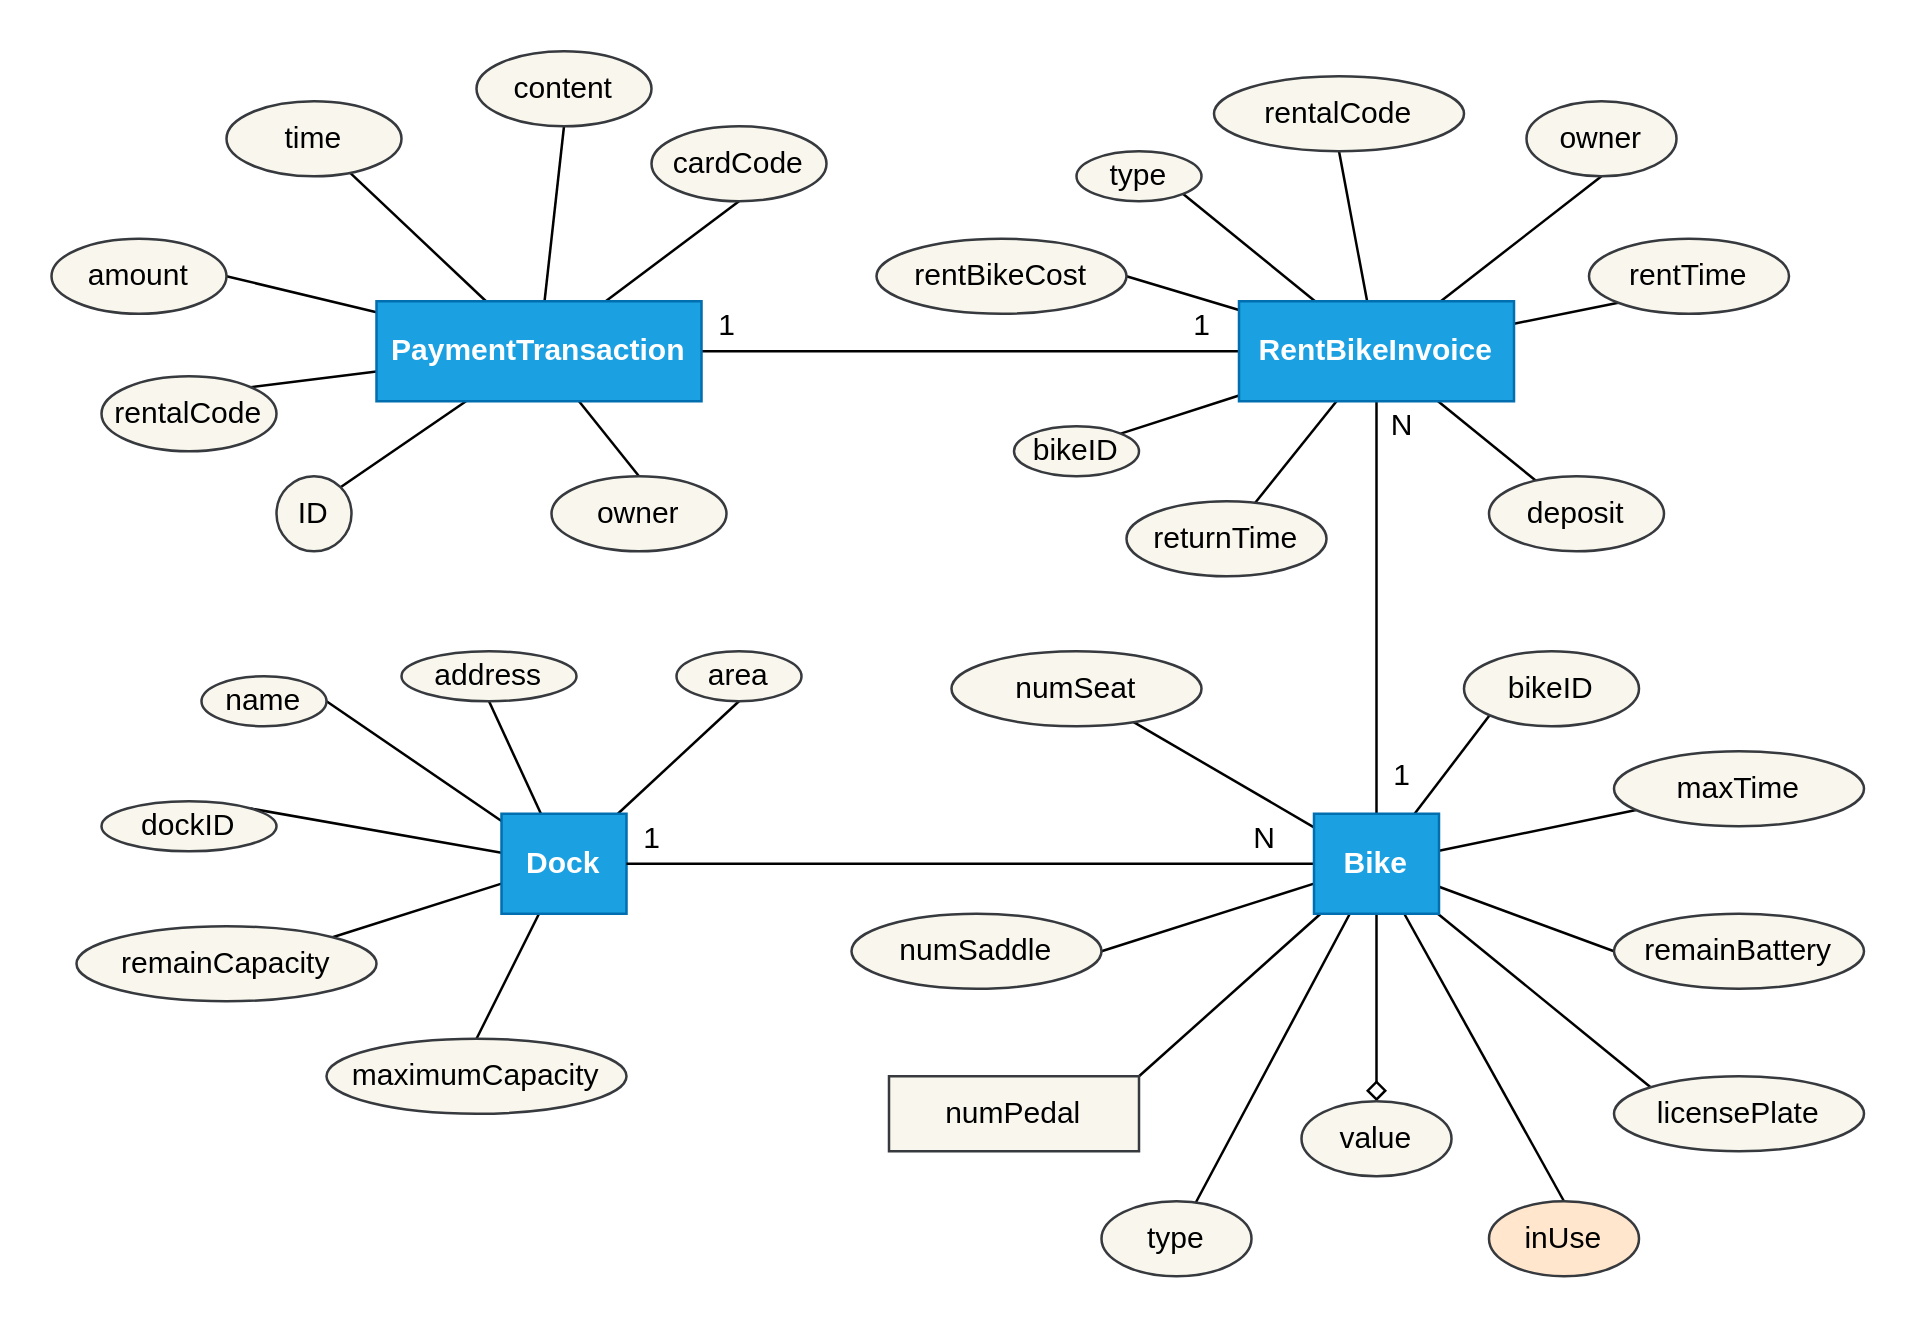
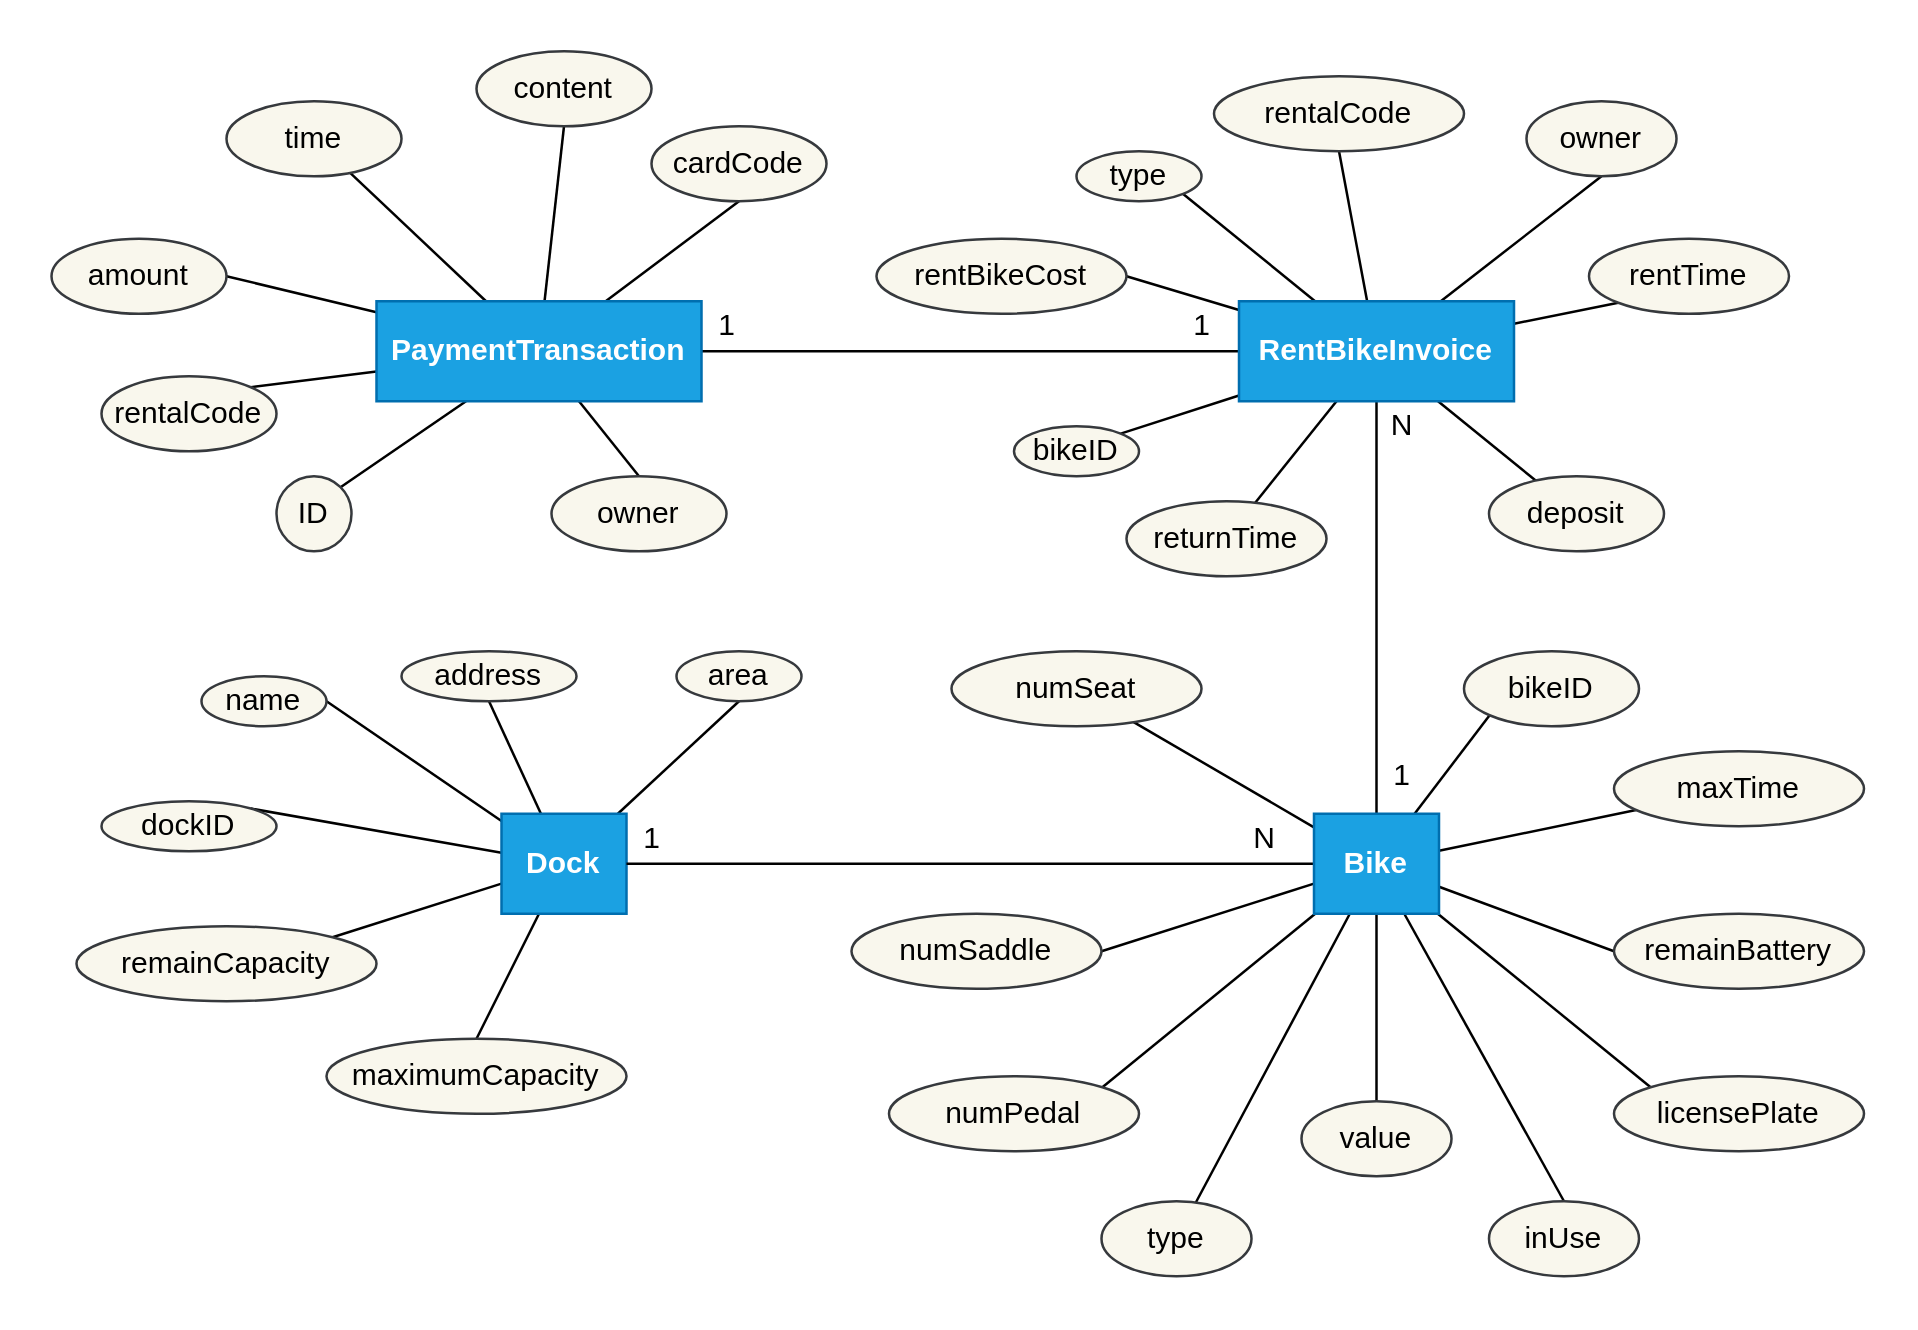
- <mxCell id="34" style="edgeStyle=none;rounded=0;orthogonalLoop=1;jettySize=auto;html=1;entryX=0.5;entryY=0;entryDx=0;entryDy=0;endArrow=diamond;endFill=0;" parent="1" source="39" target="66" edge="1"><mxGeometry relative="1" as="geometry" /></mxCell>
+ <mxCell id="34" style="edgeStyle=none;rounded=0;orthogonalLoop=1;jettySize=auto;html=1;entryX=0.5;entryY=0;entryDx=0;entryDy=0;endArrow=none;endFill=0;" parent="1" source="39" target="66" edge="1"><mxGeometry relative="1" as="geometry" /></mxCell>
- <mxCell id="68" value="numPedal" style="whiteSpace=wrap;html=1;fillColor=#f9f7ed;strokeColor=#36393d;rounded=0;" parent="1" vertex="1"><mxGeometry x="355" y="430" width="100" height="30" as="geometry" /></mxCell>
+ <mxCell id="68" value="numPedal" style="ellipse;whiteSpace=wrap;html=1;fillColor=#f9f7ed;strokeColor=#36393d;" parent="1" vertex="1"><mxGeometry x="355" y="430" width="100" height="30" as="geometry" /></mxCell>
- <mxCell id="65" value="inUse" style="ellipse;whiteSpace=wrap;html=1;fillColor=#ffe6cc;strokeColor=#36393d;" parent="1" vertex="1"><mxGeometry x="595" y="480" width="60" height="30" as="geometry" /></mxCell>
+ <mxCell id="65" value="inUse" style="ellipse;whiteSpace=wrap;html=1;fillColor=#f9f7ed;strokeColor=#36393d;" parent="1" vertex="1"><mxGeometry x="595" y="480" width="60" height="30" as="geometry" /></mxCell>
